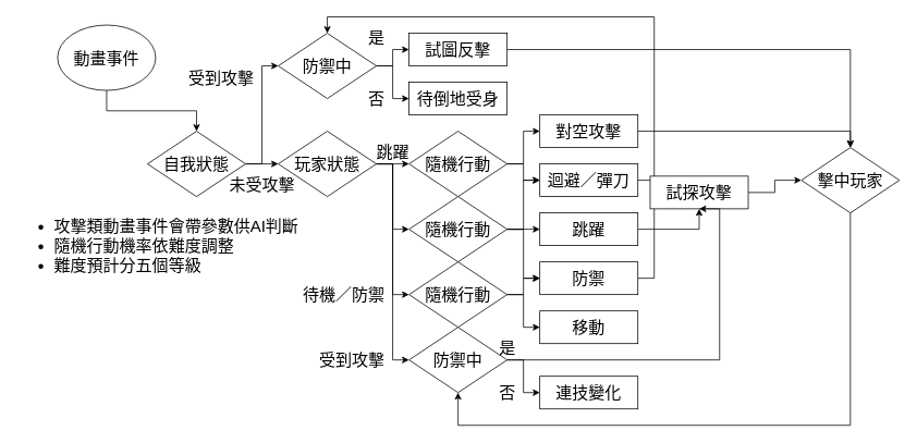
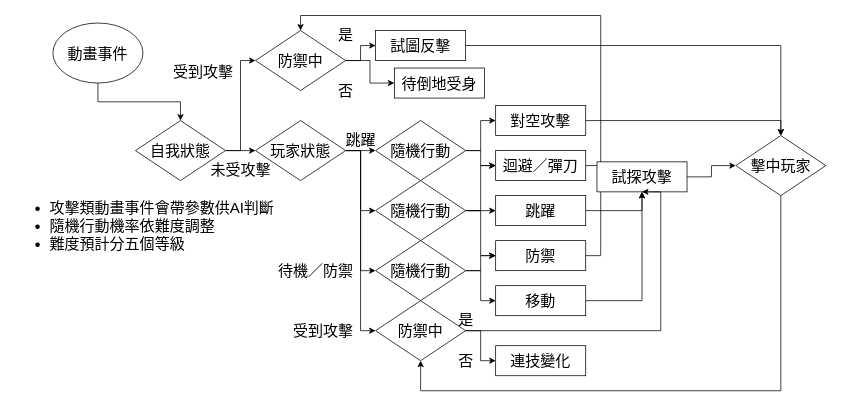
- <mxCell id="16" value="待倒地受身" style="whiteSpace=wrap;html=1;fontSize=20;" vertex="1" parent="1"><mxGeometry x="500" y="100" width="120" height="40" as="geometry" /></mxCell>
+ <mxCell id="16" value="待倒地受身" style="whiteSpace=wrap;html=1;fontSize=20;" vertex="1" parent="1"><mxGeometry x="525" y="90" width="120" height="40" as="geometry" /></mxCell>
+ <mxCell id="40" style="edgeStyle=orthogonalEdgeStyle;rounded=0;orthogonalLoop=1;jettySize=auto;html=1;entryX=0.5;entryY=1;entryDx=0;entryDy=0;fontSize=20;" edge="1" parent="1" source="41" target="45"><mxGeometry relative="1" as="geometry" /></mxCell>
